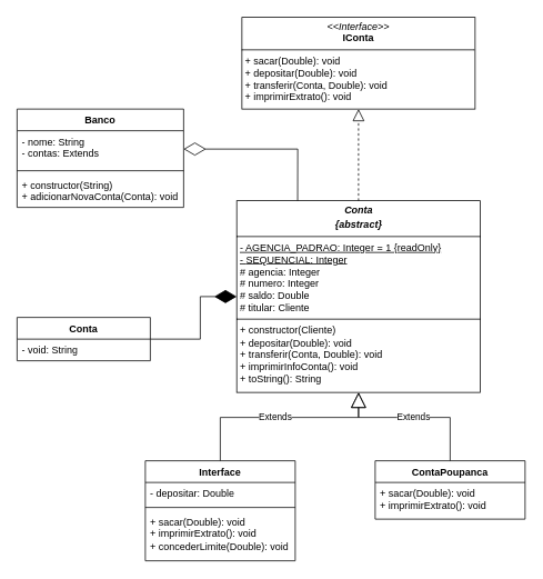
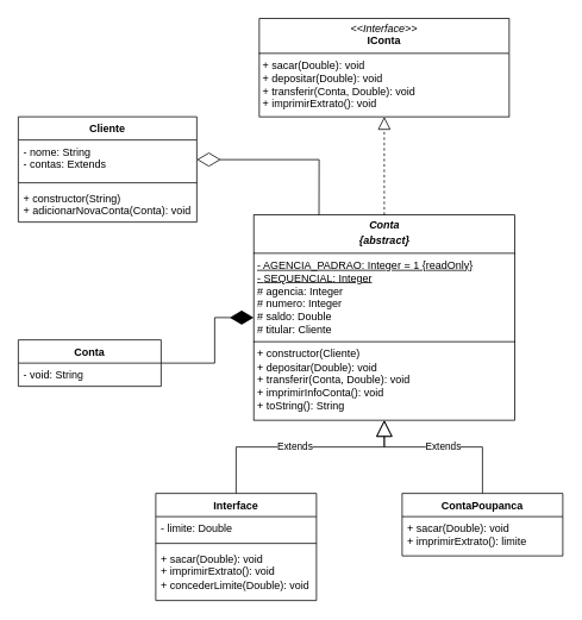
- <mxCell id="16" value="Banco" style="swimlane;fontStyle=1;align=center;verticalAlign=top;childLayout=stackLayout;horizontal=1;startSize=26;horizontalStack=0;resizeParent=1;resizeParentMax=0;resizeLast=0;collapsible=1;marginBottom=0;whiteSpace=wrap;html=1;" vertex="1" parent="1"><mxGeometry x="20" y="130" width="200" height="118" as="geometry" /></mxCell>
+ <mxCell id="16" value="Cliente" style="swimlane;fontStyle=1;align=center;verticalAlign=top;childLayout=stackLayout;horizontal=1;startSize=26;horizontalStack=0;resizeParent=1;resizeParentMax=0;resizeLast=0;collapsible=1;marginBottom=0;whiteSpace=wrap;html=1;" vertex="1" parent="1"><mxGeometry x="20" y="130" width="200" height="118" as="geometry" /></mxCell>
- <mxCell id="8" value="- depositar: Double" style="text;strokeColor=none;fillColor=none;align=left;verticalAlign=top;spacingLeft=4;spacingRight=4;overflow=hidden;rotatable=0;points=[[0,0.5],[1,0.5]];portConstraint=eastwest;whiteSpace=wrap;html=1;" vertex="1" parent="7"><mxGeometry y="26" width="180" height="26" as="geometry" /></mxCell>
+ <mxCell id="8" value="- limite: Double" style="text;strokeColor=none;fillColor=none;align=left;verticalAlign=top;spacingLeft=4;spacingRight=4;overflow=hidden;rotatable=0;points=[[0,0.5],[1,0.5]];portConstraint=eastwest;whiteSpace=wrap;html=1;" vertex="1" parent="7"><mxGeometry y="26" width="180" height="26" as="geometry" /></mxCell>
- <mxCell id="13" value="&lt;div&gt;+ sacar(Double): void&lt;br&gt;&lt;/div&gt;+ imprimirExtrato(): void" style="text;strokeColor=none;fillColor=none;align=left;verticalAlign=top;spacingLeft=4;spacingRight=4;overflow=hidden;rotatable=0;points=[[0,0.5],[1,0.5]];portConstraint=eastwest;whiteSpace=wrap;html=1;" vertex="1" parent="12"><mxGeometry y="26" width="180" height="44" as="geometry" /></mxCell>
+ <mxCell id="13" value="&lt;div&gt;+ sacar(Double): void&lt;br&gt;&lt;/div&gt;+ imprimirExtrato(): limite" style="text;strokeColor=none;fillColor=none;align=left;verticalAlign=top;spacingLeft=4;spacingRight=4;overflow=hidden;rotatable=0;points=[[0,0.5],[1,0.5]];portConstraint=eastwest;whiteSpace=wrap;html=1;" vertex="1" parent="12"><mxGeometry y="26" width="180" height="44" as="geometry" /></mxCell>
